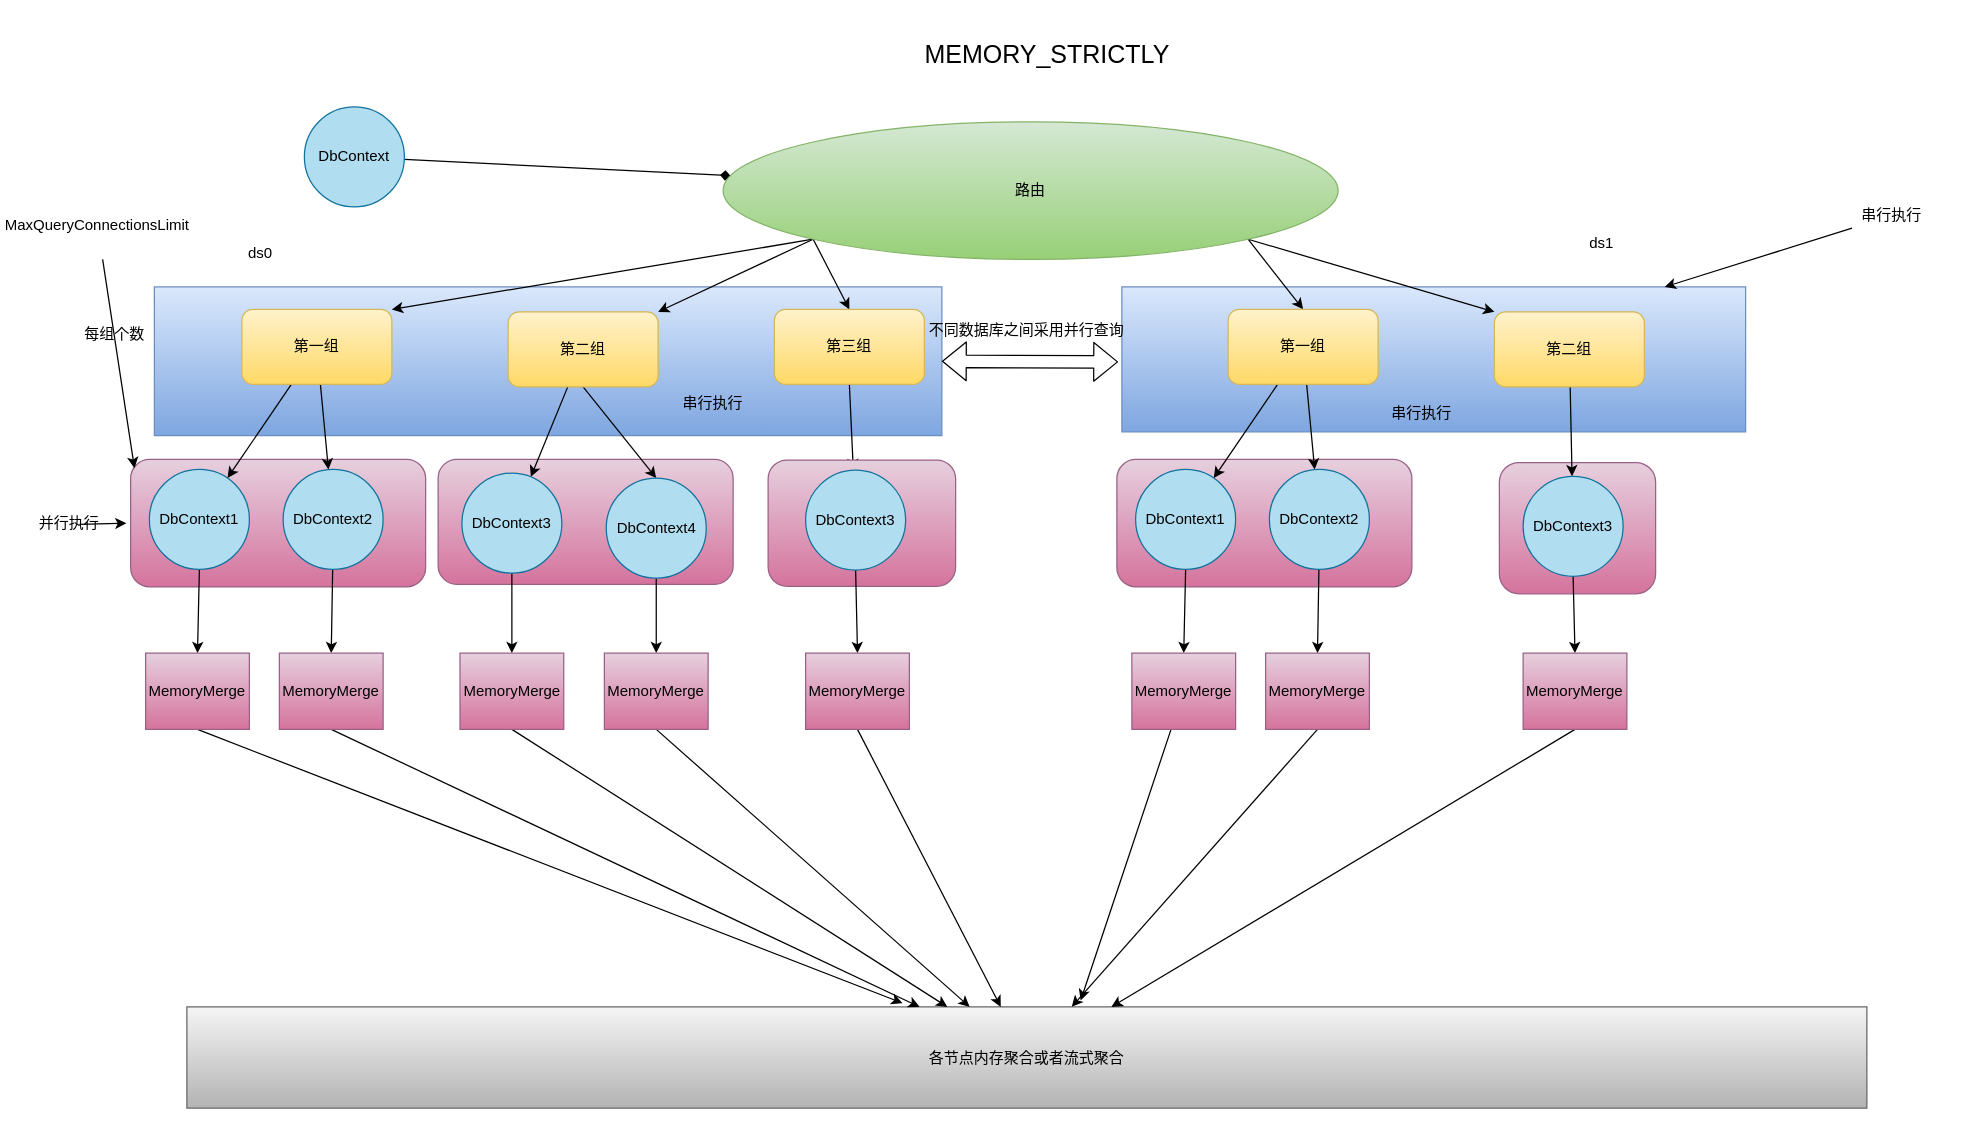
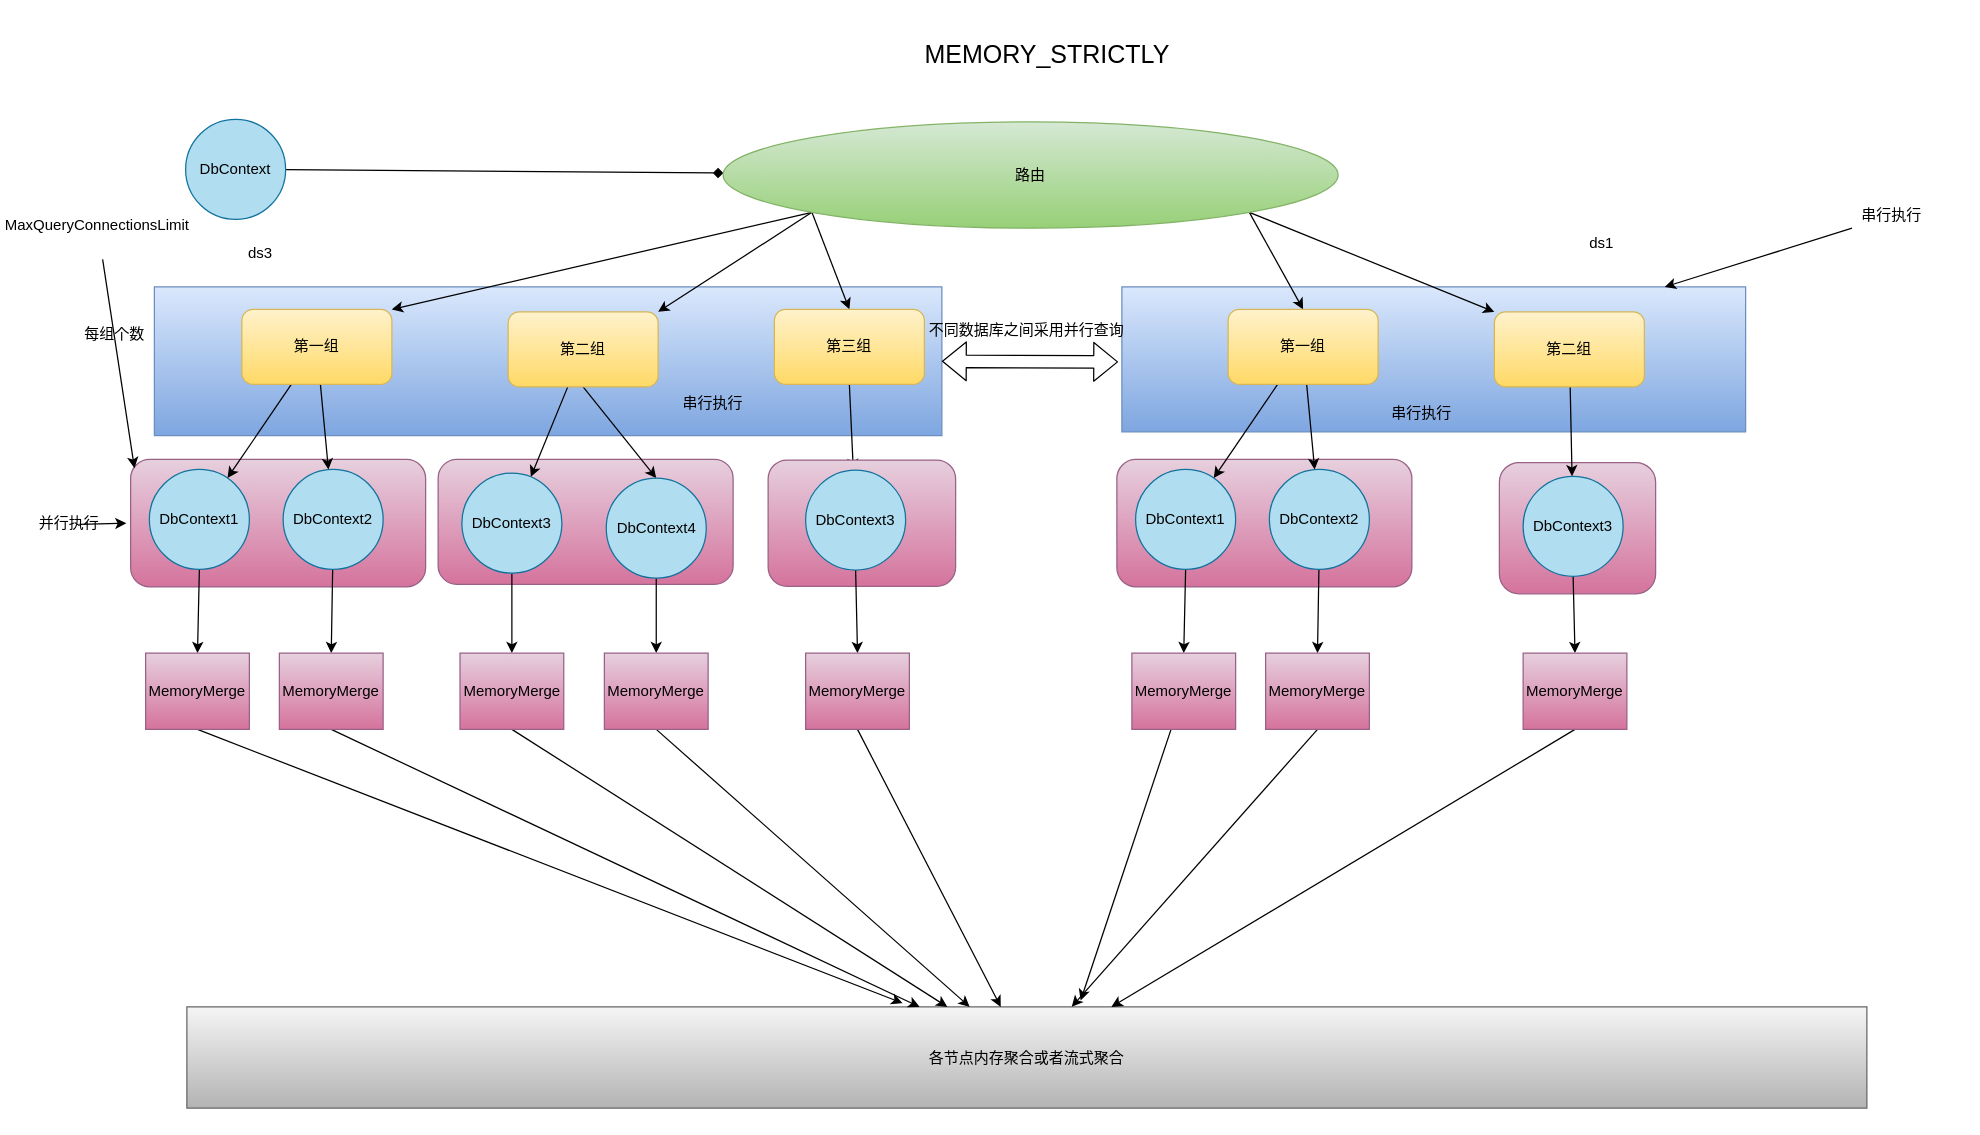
- <mxCell id="7" value="&lt;font color=&quot;#000000&quot;&gt;DbContext&lt;/font&gt;" style="ellipse;whiteSpace=wrap;html=1;aspect=fixed;fillColor=#b1ddf0;strokeColor=#10739e;" parent="1" vertex="1"><mxGeometry x="243" y="85" width="80" height="80" as="geometry" /></mxCell>
+ <mxCell id="7" value="&lt;font color=&quot;#000000&quot;&gt;DbContext&lt;/font&gt;" style="ellipse;whiteSpace=wrap;html=1;aspect=fixed;fillColor=#b1ddf0;strokeColor=#10739e;" parent="1" vertex="1"><mxGeometry x="148" y="95" width="80" height="80" as="geometry" /></mxCell>
- <mxCell id="13" value="&lt;font color=&quot;#000000&quot;&gt;路由&lt;/font&gt;" style="ellipse;whiteSpace=wrap;html=1;gradientColor=#97d077;fillColor=#d5e8d4;strokeColor=#82b366;" parent="1" vertex="1"><mxGeometry x="578" y="97" width="492" height="110" as="geometry" /></mxCell>
+ <mxCell id="13" value="&lt;font color=&quot;#000000&quot;&gt;路由&lt;/font&gt;" style="ellipse;whiteSpace=wrap;html=1;gradientColor=#97d077;fillColor=#d5e8d4;strokeColor=#82b366;" parent="1" vertex="1"><mxGeometry x="578" y="97" width="492" height="85" as="geometry" /></mxCell>
- <mxCell id="69" value="&lt;font color=&quot;#000000&quot;&gt;ds0&lt;/font&gt;" style="text;html=1;strokeColor=none;fillColor=none;align=center;verticalAlign=middle;whiteSpace=wrap;rounded=0;" parent="1" vertex="1"><mxGeometry x="188" y="192" width="40" height="20" as="geometry" /></mxCell>
+ <mxCell id="69" value="&lt;font color=&quot;#000000&quot;&gt;ds3&lt;/font&gt;" style="text;html=1;strokeColor=none;fillColor=none;align=center;verticalAlign=middle;whiteSpace=wrap;rounded=0;" parent="1" vertex="1"><mxGeometry x="188" y="192" width="40" height="20" as="geometry" /></mxCell>
